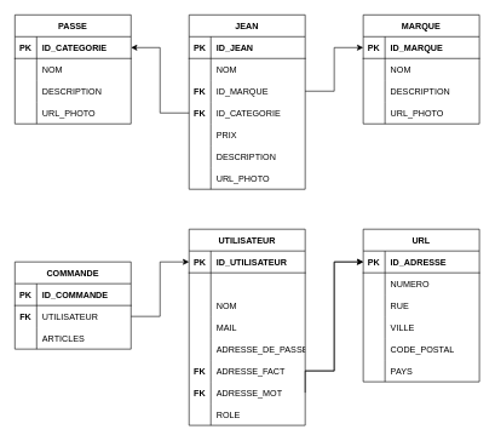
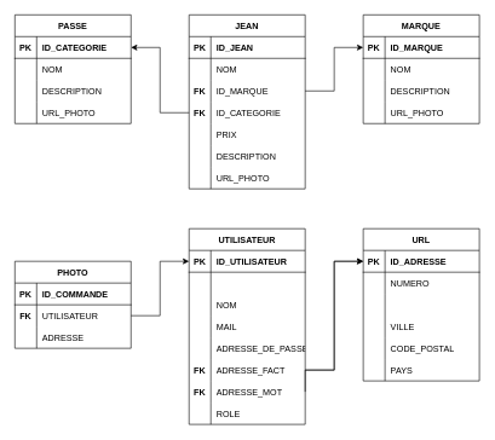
- <mxCell id="74" value="COMMANDE" style="shape=table;startSize=30;container=1;collapsible=1;childLayout=tableLayout;fixedRows=1;rowLines=0;fontStyle=1;align=center;resizeLast=1;" parent="1" vertex="1"><mxGeometry x="20" y="360" width="160" height="120" as="geometry" /></mxCell>
+ <mxCell id="74" value="PHOTO" style="shape=table;startSize=30;container=1;collapsible=1;childLayout=tableLayout;fixedRows=1;rowLines=0;fontStyle=1;align=center;resizeLast=1;" parent="1" vertex="1"><mxGeometry x="20" y="360" width="160" height="120" as="geometry" /></mxCell>
- <mxCell id="93" value="RUE" style="shape=partialRectangle;connectable=0;fillColor=none;top=0;left=0;bottom=0;right=0;align=left;spacingLeft=6;overflow=hidden;" parent="91" vertex="1"><mxGeometry x="30" width="130" height="30" as="geometry"><mxRectangle width="130" height="30" as="alternateBounds" /></mxGeometry></mxCell>
- <mxCell id="83" value="ARTICLES" style="shape=partialRectangle;connectable=0;fillColor=none;top=0;left=0;bottom=0;right=0;align=left;spacingLeft=6;overflow=hidden;" parent="81" vertex="1"><mxGeometry x="30" width="130" height="30" as="geometry"><mxRectangle width="130" height="30" as="alternateBounds" /></mxGeometry></mxCell>
+ <mxCell id="83" value="ADRESSE" style="shape=partialRectangle;connectable=0;fillColor=none;top=0;left=0;bottom=0;right=0;align=left;spacingLeft=6;overflow=hidden;" parent="81" vertex="1"><mxGeometry x="30" width="130" height="30" as="geometry"><mxRectangle width="130" height="30" as="alternateBounds" /></mxGeometry></mxCell>
